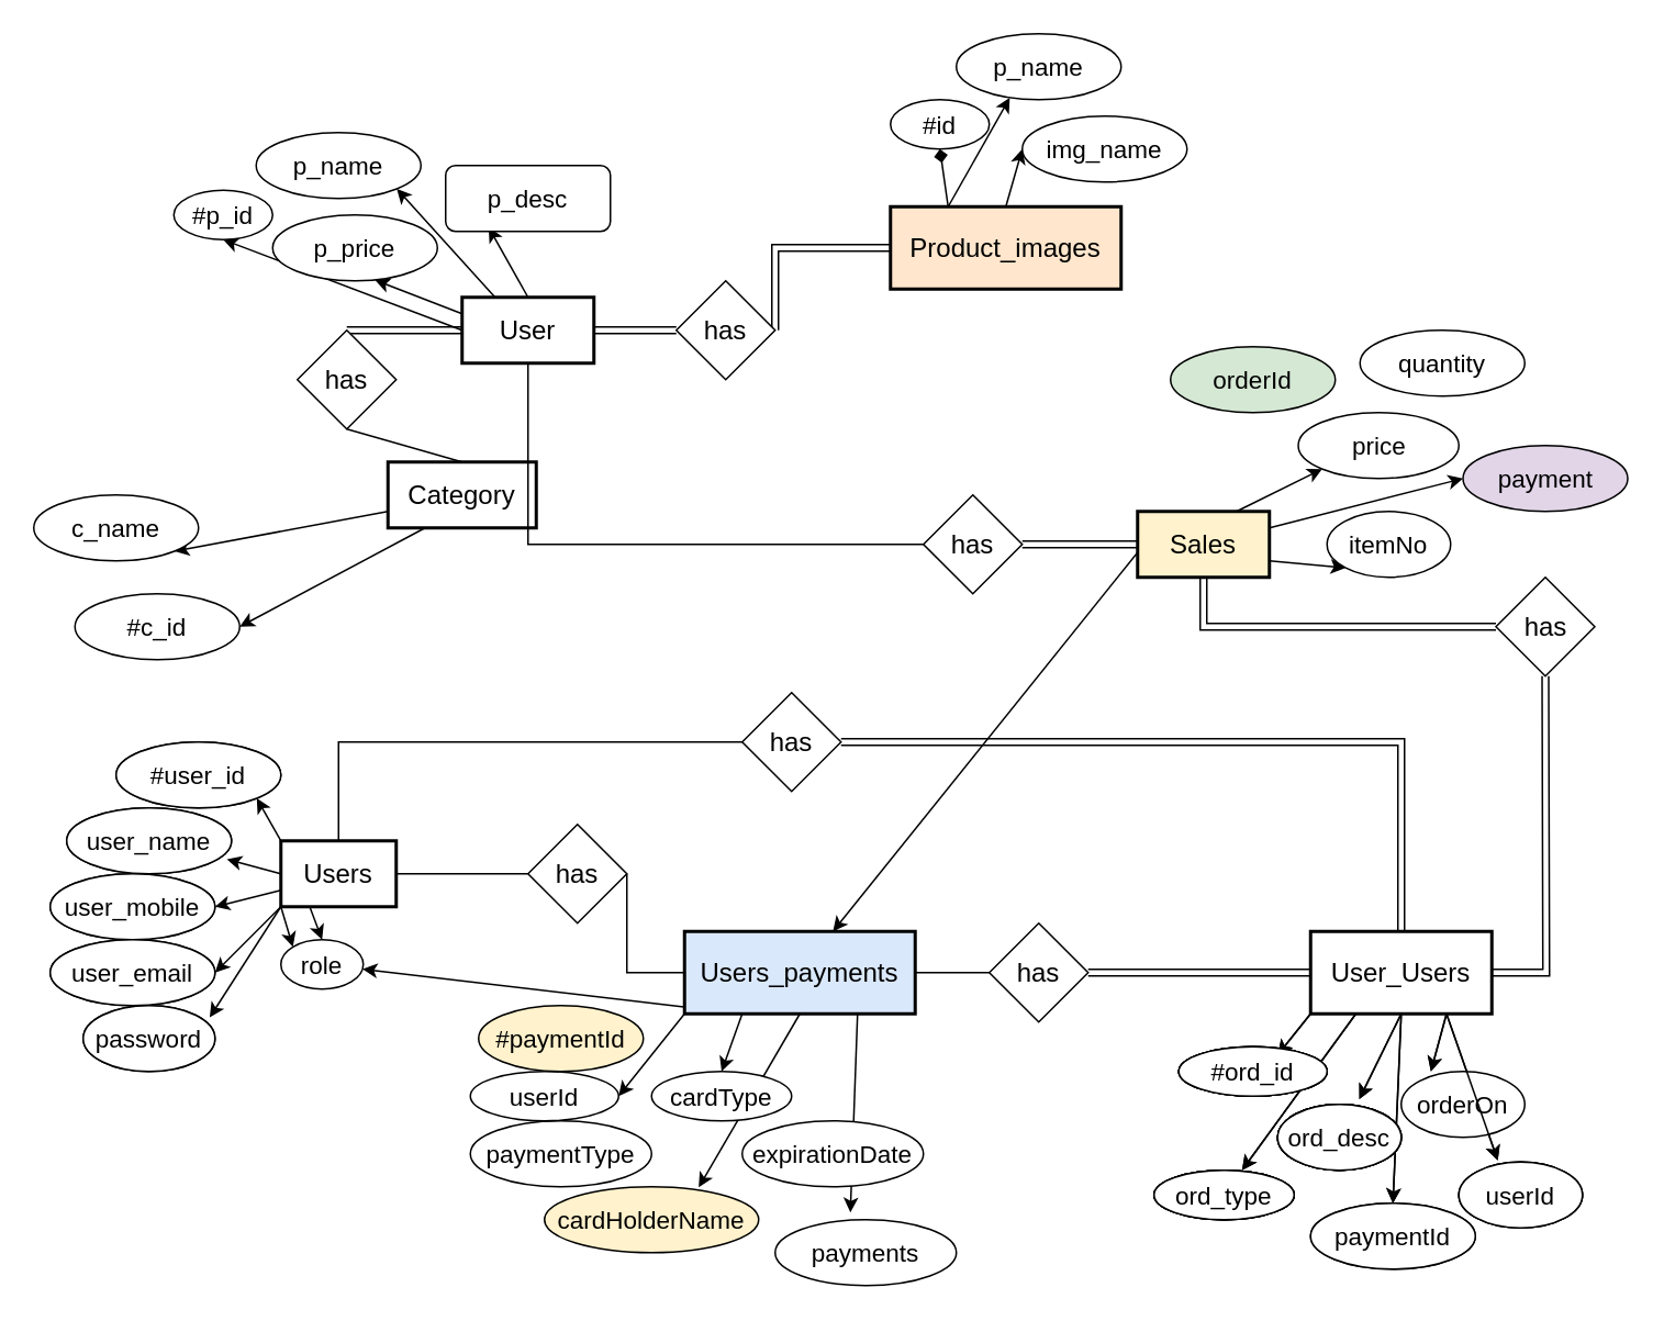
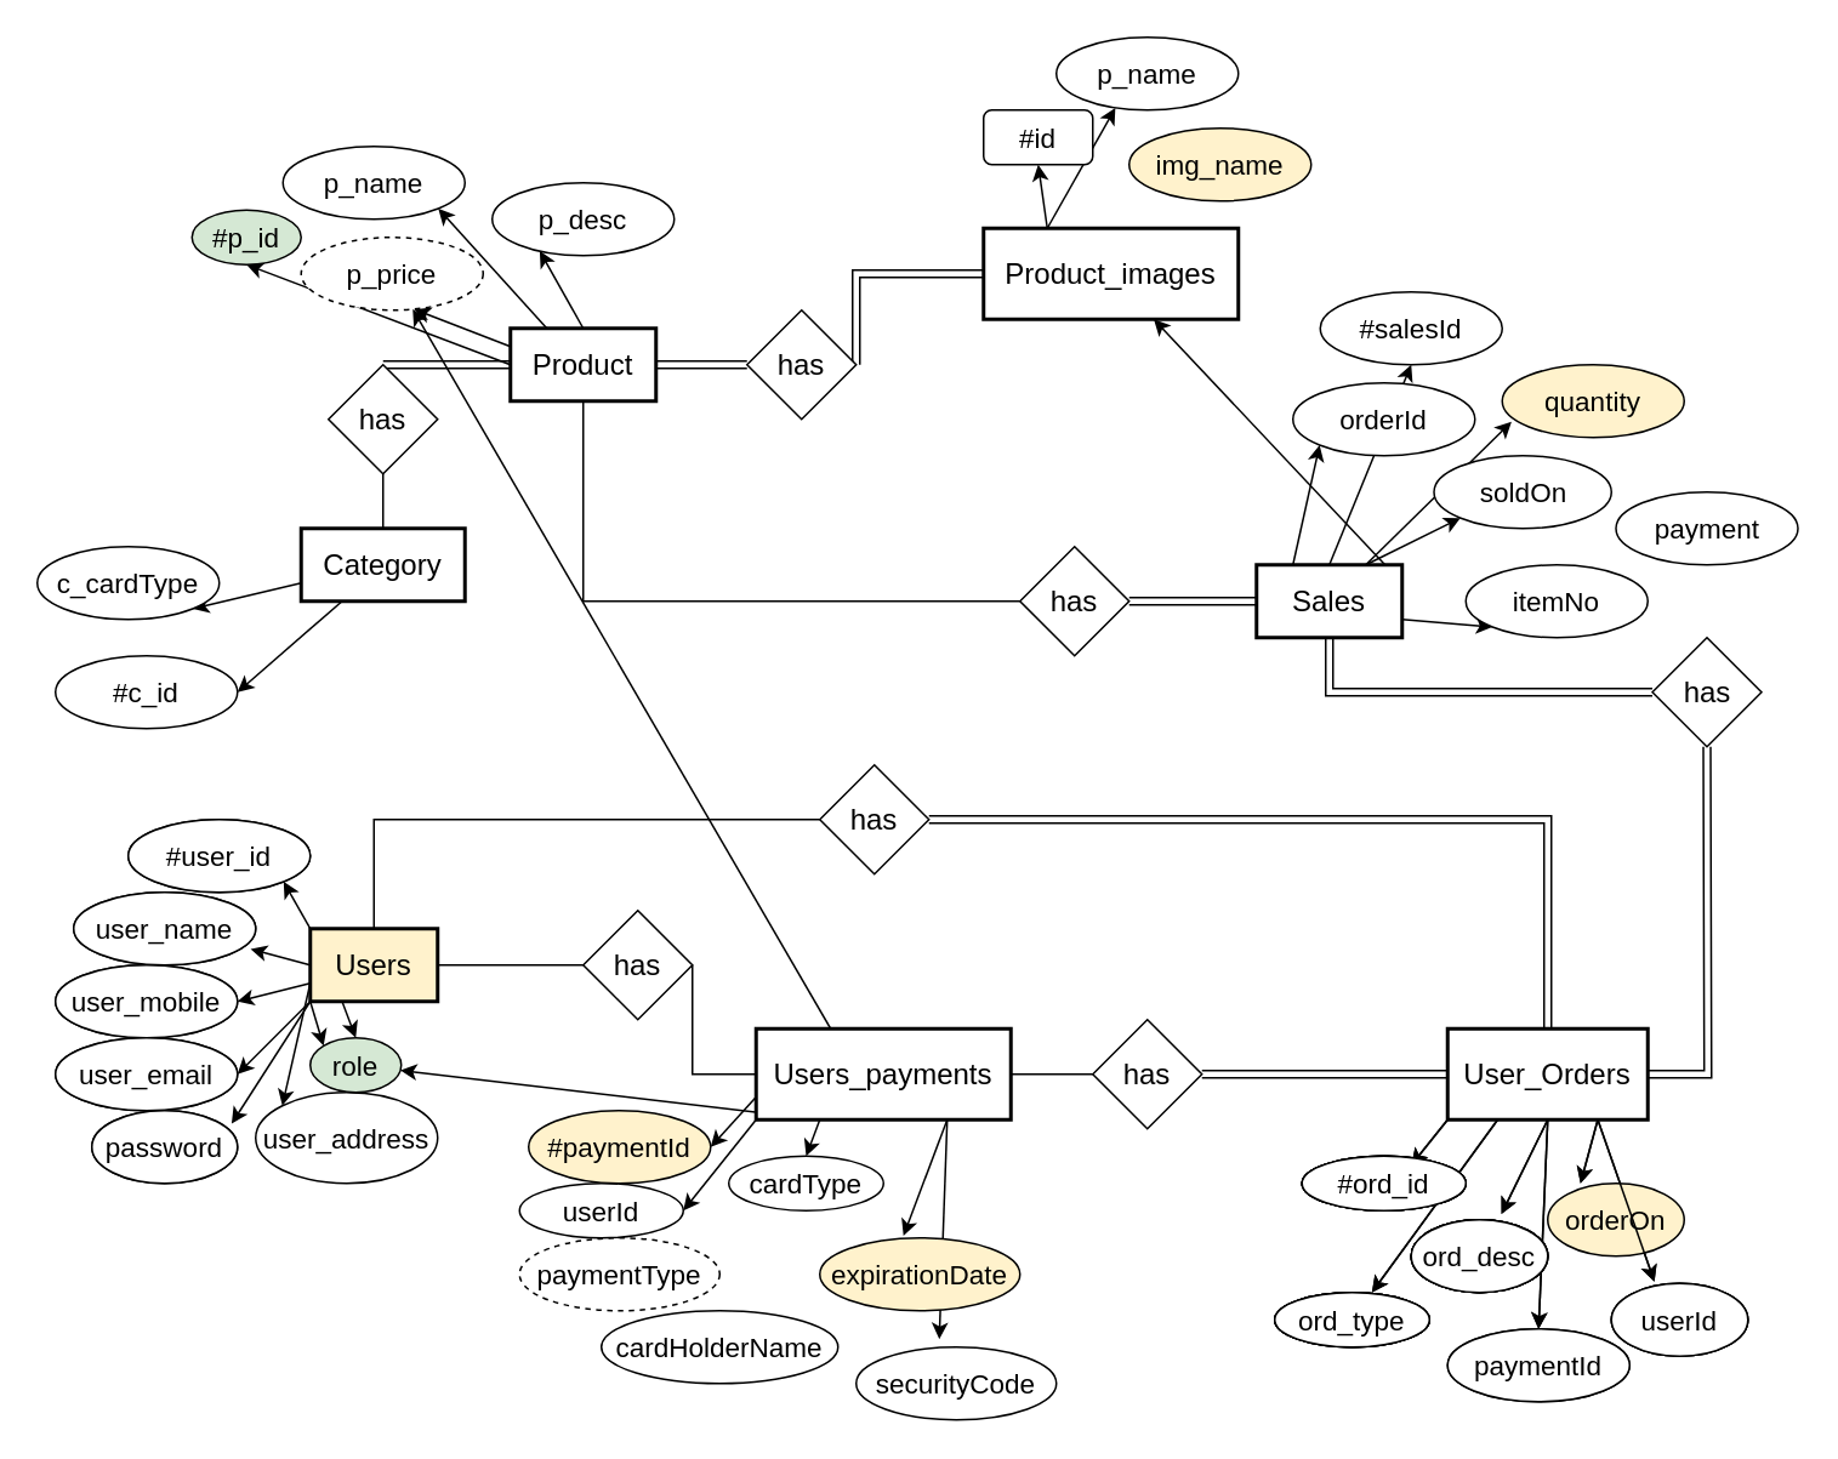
- <mxCell id="117" value="#id" style="ellipse;whiteSpace=wrap;html=1;fontSize=15;" parent="1" vertex="1"><mxGeometry x="540" y="60" width="60" height="30" as="geometry" /></mxCell>
+ <mxCell id="117" value="#id" style="whiteSpace=wrap;html=1;fontSize=15;rounded=1;" parent="1" vertex="1"><mxGeometry x="540" y="60" width="60" height="30" as="geometry" /></mxCell>
- <mxCell id="119" value="img_name" style="ellipse;whiteSpace=wrap;html=1;fontSize=15;" parent="1" vertex="1"><mxGeometry x="620" y="70" width="100" height="40" as="geometry" /></mxCell>
+ <mxCell id="119" value="img_name" style="ellipse;whiteSpace=wrap;html=1;fontSize=15;fillColor=#fff2cc;" parent="1" vertex="1"><mxGeometry x="620" y="70" width="100" height="40" as="geometry" /></mxCell>
- <mxCell id="42" style="edgeStyle=none;rounded=0;orthogonalLoop=1;jettySize=auto;html=1;exitX=0.25;exitY=0;exitDx=0;exitDy=0;fontSize=16;entryX=0.5;entryY=1;entryDx=0;entryDy=0;endArrow=diamond;" parent="1" source="45" target="117" edge="1"><mxGeometry relative="1" as="geometry" /></mxCell>
+ <mxCell id="42" style="edgeStyle=none;rounded=0;orthogonalLoop=1;jettySize=auto;html=1;exitX=0.25;exitY=0;exitDx=0;exitDy=0;fontSize=16;entryX=0.5;entryY=1;entryDx=0;entryDy=0;" parent="1" source="45" target="117" edge="1"><mxGeometry relative="1" as="geometry" /></mxCell>
- <mxCell id="44" style="edgeStyle=none;rounded=0;orthogonalLoop=1;jettySize=auto;html=1;exitX=0.5;exitY=0;exitDx=0;exitDy=0;entryX=0;entryY=0.5;entryDx=0;entryDy=0;fontSize=16;" parent="1" source="45" target="119" edge="1"><mxGeometry relative="1" as="geometry" /></mxCell>
- <mxCell id="115" value="p_desc" style="whiteSpace=wrap;html=1;fontSize=15;rounded=1;" parent="1" vertex="1"><mxGeometry x="270" y="100" width="100" height="40" as="geometry" /></mxCell>
+ <mxCell id="115" value="p_desc" style="ellipse;whiteSpace=wrap;html=1;fontSize=15;" parent="1" vertex="1"><mxGeometry x="270" y="100" width="100" height="40" as="geometry" /></mxCell>
- <mxCell id="112" value="#p_id" style="ellipse;whiteSpace=wrap;html=1;fontSize=15;" parent="1" vertex="1"><mxGeometry x="105" y="115" width="60" height="30" as="geometry" /></mxCell>
+ <mxCell id="112" value="#p_id" style="ellipse;whiteSpace=wrap;html=1;fontSize=15;fillColor=#d5e8d4;" parent="1" vertex="1"><mxGeometry x="105" y="115" width="60" height="30" as="geometry" /></mxCell>
- <mxCell id="114" value="p_price" style="ellipse;whiteSpace=wrap;html=1;fontSize=15;" parent="1" vertex="1"><mxGeometry x="165" y="130" width="100" height="40" as="geometry" /></mxCell>
+ <mxCell id="114" value="p_price" style="ellipse;whiteSpace=wrap;html=1;fontSize=15;dashed=1;" parent="1" vertex="1"><mxGeometry x="165" y="130" width="100" height="40" as="geometry" /></mxCell>
- <mxCell id="45" value="&lt;span style=&quot;font-size: 16px&quot;&gt;Product_images&lt;/span&gt;" style="rounded=0;whiteSpace=wrap;html=1;strokeWidth=2;fillColor=#ffe6cc;" parent="1" vertex="1"><mxGeometry x="540" y="125" width="140" height="50" as="geometry" /></mxCell>
+ <mxCell id="45" value="&lt;span style=&quot;font-size: 16px&quot;&gt;Product_images&lt;/span&gt;" style="rounded=0;whiteSpace=wrap;html=1;strokeWidth=2;" parent="1" vertex="1"><mxGeometry x="540" y="125" width="140" height="50" as="geometry" /></mxCell>
+ <mxCell id="102" value="#salesId" style="ellipse;whiteSpace=wrap;html=1;fontSize=15;" parent="1" vertex="1"><mxGeometry x="725" y="160" width="100" height="40" as="geometry" /></mxCell>
- <mxCell id="41" value="&lt;font style=&quot;font-size: 16px&quot;&gt;User&lt;/font&gt;" style="rounded=0;whiteSpace=wrap;html=1;strokeWidth=2;" parent="1" vertex="1"><mxGeometry x="280" y="180" width="80" height="40" as="geometry" /></mxCell>
+ <mxCell id="41" value="&lt;font style=&quot;font-size: 16px&quot;&gt;Product&lt;/font&gt;" style="rounded=0;whiteSpace=wrap;html=1;strokeWidth=2;" parent="1" vertex="1"><mxGeometry x="280" y="180" width="80" height="40" as="geometry" /></mxCell>
- <mxCell id="104" value="quantity" style="ellipse;whiteSpace=wrap;html=1;fontSize=15;" parent="1" vertex="1"><mxGeometry x="825" y="200" width="100" height="40" as="geometry" /></mxCell>
+ <mxCell id="104" value="quantity" style="ellipse;whiteSpace=wrap;html=1;fontSize=15;fillColor=#fff2cc;" parent="1" vertex="1"><mxGeometry x="825" y="200" width="100" height="40" as="geometry" /></mxCell>
- <mxCell id="103" value="orderId" style="ellipse;whiteSpace=wrap;html=1;fontSize=15;fillColor=#d5e8d4;" parent="1" vertex="1"><mxGeometry x="710" y="210" width="100" height="40" as="geometry" /></mxCell>
+ <mxCell id="103" value="orderId" style="ellipse;whiteSpace=wrap;html=1;fontSize=15;" parent="1" vertex="1"><mxGeometry x="710" y="210" width="100" height="40" as="geometry" /></mxCell>
- <mxCell id="106" value="price" style="ellipse;whiteSpace=wrap;html=1;fontSize=15;" parent="1" vertex="1"><mxGeometry x="787.5" y="250" width="97.5" height="40" as="geometry" /></mxCell>
+ <mxCell id="106" value="soldOn" style="ellipse;whiteSpace=wrap;html=1;fontSize=15;" parent="1" vertex="1"><mxGeometry x="787.5" y="250" width="97.5" height="40" as="geometry" /></mxCell>
+ <mxCell id="29" style="edgeStyle=none;rounded=0;orthogonalLoop=1;jettySize=auto;html=1;entryX=0.5;entryY=1;entryDx=0;entryDy=0;fontSize=16;exitX=0.5;exitY=0;exitDx=0;exitDy=0;exitPerimeter=0;" parent="1" source="35" target="102" edge="1"><mxGeometry relative="1" as="geometry" /></mxCell>
+ <mxCell id="30" style="edgeStyle=none;rounded=0;orthogonalLoop=1;jettySize=auto;html=1;exitX=0.75;exitY=0;exitDx=0;exitDy=0;entryX=0.051;entryY=0.785;entryDx=0;entryDy=0;entryPerimeter=0;fontSize=16;" parent="1" source="35" target="104" edge="1"><mxGeometry relative="1" as="geometry" /></mxCell>
- <mxCell id="105" value="payment" style="ellipse;whiteSpace=wrap;html=1;fontSize=15;fillColor=#e1d5e7;" parent="1" vertex="1"><mxGeometry x="887.5" y="270" width="100" height="40" as="geometry" /></mxCell>
+ <mxCell id="105" value="payment" style="ellipse;whiteSpace=wrap;html=1;fontSize=15;" parent="1" vertex="1"><mxGeometry x="887.5" y="270" width="100" height="40" as="geometry" /></mxCell>
- <mxCell id="48" value="&lt;font style=&quot;font-size: 16px&quot;&gt;Category&lt;/font&gt;" style="rounded=0;whiteSpace=wrap;html=1;strokeWidth=2;" parent="1" vertex="1"><mxGeometry x="235" y="280" width="90" height="40" as="geometry" /></mxCell>
+ <mxCell id="48" value="&lt;font style=&quot;font-size: 16px&quot;&gt;Category&lt;/font&gt;" style="rounded=0;whiteSpace=wrap;html=1;strokeWidth=2;" parent="1" vertex="1"><mxGeometry x="165" y="290" width="90" height="40" as="geometry" /></mxCell>
- <mxCell id="32" style="edgeStyle=none;rounded=0;orthogonalLoop=1;jettySize=auto;html=1;exitX=1;exitY=0.25;exitDx=0;exitDy=0;entryX=0;entryY=0.5;entryDx=0;entryDy=0;fontSize=16;" parent="1" source="35" target="105" edge="1"><mxGeometry relative="1" as="geometry" /></mxCell>
+ <mxCell id="32" style="edgeStyle=none;rounded=0;orthogonalLoop=1;jettySize=auto;html=1;exitX=1;exitY=0.25;exitDx=0;exitDy=0;fontSize=16;" parent="1" source="35" target="45" edge="1"><mxGeometry relative="1" as="geometry" /></mxCell>
- <mxCell id="110" value="c_name" style="ellipse;whiteSpace=wrap;html=1;fontSize=15;" parent="1" vertex="1"><mxGeometry x="20" y="300" width="100" height="40" as="geometry" /></mxCell>
+ <mxCell id="110" value="c_cardType" style="ellipse;whiteSpace=wrap;html=1;fontSize=15;" parent="1" vertex="1"><mxGeometry x="20" y="300" width="100" height="40" as="geometry" /></mxCell>
- <mxCell id="35" value="&lt;font style=&quot;font-size: 16px&quot;&gt;Sales&lt;/font&gt;" style="rounded=0;whiteSpace=wrap;html=1;strokeWidth=2;fillColor=#fff2cc;" parent="1" vertex="1"><mxGeometry x="690" y="310" width="80" height="40" as="geometry" /></mxCell>
+ <mxCell id="35" value="&lt;font style=&quot;font-size: 16px&quot;&gt;Sales&lt;/font&gt;" style="rounded=0;whiteSpace=wrap;html=1;strokeWidth=2;" parent="1" vertex="1"><mxGeometry x="690" y="310" width="80" height="40" as="geometry" /></mxCell>
- <mxCell id="107" value="itemNo" style="ellipse;whiteSpace=wrap;html=1;fontSize=15;" parent="1" vertex="1"><mxGeometry x="805" y="310" width="75" height="40" as="geometry" /></mxCell>
+ <mxCell id="107" value="itemNo" style="ellipse;whiteSpace=wrap;html=1;fontSize=15;" parent="1" vertex="1"><mxGeometry x="805" y="310" width="100" height="40" as="geometry" /></mxCell>
- <mxCell id="111" value="#c_id" style="ellipse;whiteSpace=wrap;html=1;fontSize=15;" parent="1" vertex="1"><mxGeometry x="45" y="360" width="100" height="40" as="geometry" /></mxCell>
+ <mxCell id="111" value="#c_id" style="ellipse;whiteSpace=wrap;html=1;fontSize=15;" parent="1" vertex="1"><mxGeometry x="30" y="360" width="100" height="40" as="geometry" /></mxCell>
- <mxCell id="28" style="edgeStyle=none;rounded=0;orthogonalLoop=1;jettySize=auto;html=1;exitX=0.25;exitY=0;exitDx=0;exitDy=0;fontSize=16;" parent="1" source="35" target="18" edge="1"><mxGeometry relative="1" as="geometry" /></mxCell>
+ <mxCell id="28" style="edgeStyle=none;rounded=0;orthogonalLoop=1;jettySize=auto;html=1;exitX=0.25;exitY=0;exitDx=0;exitDy=0;entryX=0;entryY=1;entryDx=0;entryDy=0;fontSize=16;" parent="1" source="35" target="103" edge="1"><mxGeometry relative="1" as="geometry" /></mxCell>
- <mxCell id="10" value="&lt;font style=&quot;font-size: 16px&quot;&gt;Users&lt;/font&gt;" style="rounded=0;whiteSpace=wrap;html=1;strokeWidth=2;" parent="1" vertex="1"><mxGeometry x="170" y="510" width="70" height="40" as="geometry" /></mxCell>
+ <mxCell id="10" value="&lt;font style=&quot;font-size: 16px&quot;&gt;Users&lt;/font&gt;" style="rounded=0;whiteSpace=wrap;html=1;strokeWidth=2;fillColor=#fff2cc;" parent="1" vertex="1"><mxGeometry x="170" y="510" width="70" height="40" as="geometry" /></mxCell>
+ <mxCell id="8" style="edgeStyle=none;rounded=0;orthogonalLoop=1;jettySize=auto;html=1;exitX=0;exitY=0.75;exitDx=0;exitDy=0;entryX=0;entryY=0;entryDx=0;entryDy=0;fontSize=16;" parent="1" source="10" target="50" edge="1"><mxGeometry relative="1" as="geometry" /></mxCell>
- <mxCell id="55" value="role" style="ellipse;whiteSpace=wrap;html=1;fontSize=15;" parent="1" vertex="1"><mxGeometry x="170" y="570" width="50" height="30" as="geometry" /></mxCell>
+ <mxCell id="55" value="role" style="ellipse;whiteSpace=wrap;html=1;fontSize=15;fillColor=#d5e8d4;" parent="1" vertex="1"><mxGeometry x="170" y="570" width="50" height="30" as="geometry" /></mxCell>
- <mxCell id="18" value="&lt;font style=&quot;font-size: 16px&quot;&gt;Users_payments&lt;/font&gt;" style="rounded=0;whiteSpace=wrap;html=1;strokeWidth=2;fillColor=#dae8fc;" parent="1" vertex="1"><mxGeometry x="415" y="565" width="140" height="50" as="geometry" /></mxCell>
+ <mxCell id="18" value="&lt;font style=&quot;font-size: 16px&quot;&gt;Users_payments&lt;/font&gt;" style="rounded=0;whiteSpace=wrap;html=1;strokeWidth=2;" parent="1" vertex="1"><mxGeometry x="415" y="565" width="140" height="50" as="geometry" /></mxCell>
- <mxCell id="26" value="&lt;span style=&quot;font-size: 16px&quot;&gt;User_Users&lt;/span&gt;" style="rounded=0;whiteSpace=wrap;html=1;strokeWidth=2;" parent="1" vertex="1"><mxGeometry x="795" y="565" width="110" height="50" as="geometry" /></mxCell>
+ <mxCell id="26" value="&lt;span style=&quot;font-size: 16px&quot;&gt;User_Orders&lt;/span&gt;" style="rounded=0;whiteSpace=wrap;html=1;strokeWidth=2;" parent="1" vertex="1"><mxGeometry x="795" y="565" width="110" height="50" as="geometry" /></mxCell>
+ <mxCell id="11" style="edgeStyle=none;rounded=0;orthogonalLoop=1;jettySize=auto;html=1;exitX=0;exitY=0.75;exitDx=0;exitDy=0;entryX=1;entryY=0.5;entryDx=0;entryDy=0;fontSize=16;" parent="1" source="18" target="60" edge="1"><mxGeometry relative="1" as="geometry" /></mxCell>
+ <mxCell id="50" value="user_address" style="ellipse;whiteSpace=wrap;html=1;fontSize=15;" parent="1" vertex="1"><mxGeometry x="140" y="600" width="100" height="50" as="geometry" /></mxCell>
+ <mxCell id="16" style="edgeStyle=none;rounded=0;orthogonalLoop=1;jettySize=auto;html=1;exitX=0.75;exitY=1;exitDx=0;exitDy=0;entryX=0.418;entryY=-0.03;entryDx=0;entryDy=0;entryPerimeter=0;fontSize=16;" parent="1" source="18" target="64" edge="1"><mxGeometry relative="1" as="geometry" /></mxCell>
- <mxCell id="63" value="cardType" style="ellipse;whiteSpace=wrap;html=1;fontSize=15;" parent="1" vertex="1"><mxGeometry x="395" y="650" width="85" height="30" as="geometry" /></mxCell>
+ <mxCell id="63" value="cardType" style="ellipse;whiteSpace=wrap;html=1;fontSize=15;" parent="1" vertex="1"><mxGeometry x="400" y="635" width="85" height="30" as="geometry" /></mxCell>
- <mxCell id="15" style="edgeStyle=none;rounded=0;orthogonalLoop=1;jettySize=auto;html=1;exitX=0.5;exitY=1;exitDx=0;exitDy=0;fontSize=16;entryX=0.72;entryY=0.01;entryDx=0;entryDy=0;entryPerimeter=0;" parent="1" source="18" target="62" edge="1"><mxGeometry relative="1" as="geometry"><mxPoint x="430" y="710" as="targetPoint" /></mxGeometry></mxCell>
+ <mxCell id="15" style="edgeStyle=none;rounded=0;orthogonalLoop=1;jettySize=auto;html=1;exitX=0.5;exitY=1;exitDx=0;exitDy=0;fontSize=16;" parent="1" source="18" target="114" edge="1"><mxGeometry relative="1" as="geometry"><mxPoint x="430" y="710" as="targetPoint" /></mxGeometry></mxCell>
- <mxCell id="76" value="orderOn" style="ellipse;whiteSpace=wrap;html=1;fontSize=15;" parent="1" vertex="1"><mxGeometry x="850" y="650" width="75" height="40" as="geometry" /></mxCell>
+ <mxCell id="76" value="orderOn" style="ellipse;whiteSpace=wrap;html=1;fontSize=15;fillColor=#fff2cc;" parent="1" vertex="1"><mxGeometry x="850" y="650" width="75" height="40" as="geometry" /></mxCell>
- <mxCell id="59" value="paymentType" style="ellipse;whiteSpace=wrap;html=1;fontSize=15;" parent="1" vertex="1"><mxGeometry x="285" y="680" width="110" height="40" as="geometry" /></mxCell>
+ <mxCell id="59" value="paymentType" style="ellipse;whiteSpace=wrap;html=1;fontSize=15;dashed=1;" parent="1" vertex="1"><mxGeometry x="285" y="680" width="110" height="40" as="geometry" /></mxCell>
- <mxCell id="64" value="expirationDate" style="ellipse;whiteSpace=wrap;html=1;fontSize=15;" parent="1" vertex="1"><mxGeometry x="450" y="680" width="110" height="40" as="geometry" /></mxCell>
+ <mxCell id="64" value="expirationDate" style="ellipse;whiteSpace=wrap;html=1;fontSize=15;fillColor=#fff2cc;" parent="1" vertex="1"><mxGeometry x="450" y="680" width="110" height="40" as="geometry" /></mxCell>
- <mxCell id="62" value="cardHolderName" style="ellipse;whiteSpace=wrap;html=1;fontSize=15;fillColor=#fff2cc;" parent="1" vertex="1"><mxGeometry x="330" y="720" width="130" height="40" as="geometry" /></mxCell>
+ <mxCell id="62" value="cardHolderName" style="ellipse;whiteSpace=wrap;html=1;fontSize=15;" parent="1" vertex="1"><mxGeometry x="330" y="720" width="130" height="40" as="geometry" /></mxCell>
- <mxCell id="65" value="payments" style="ellipse;whiteSpace=wrap;html=1;fontSize=15;" parent="1" vertex="1"><mxGeometry x="470" y="740" width="110" height="40" as="geometry" /></mxCell>
+ <mxCell id="65" value="securityCode" style="ellipse;whiteSpace=wrap;html=1;fontSize=15;" parent="1" vertex="1"><mxGeometry x="470" y="740" width="110" height="40" as="geometry" /></mxCell>
